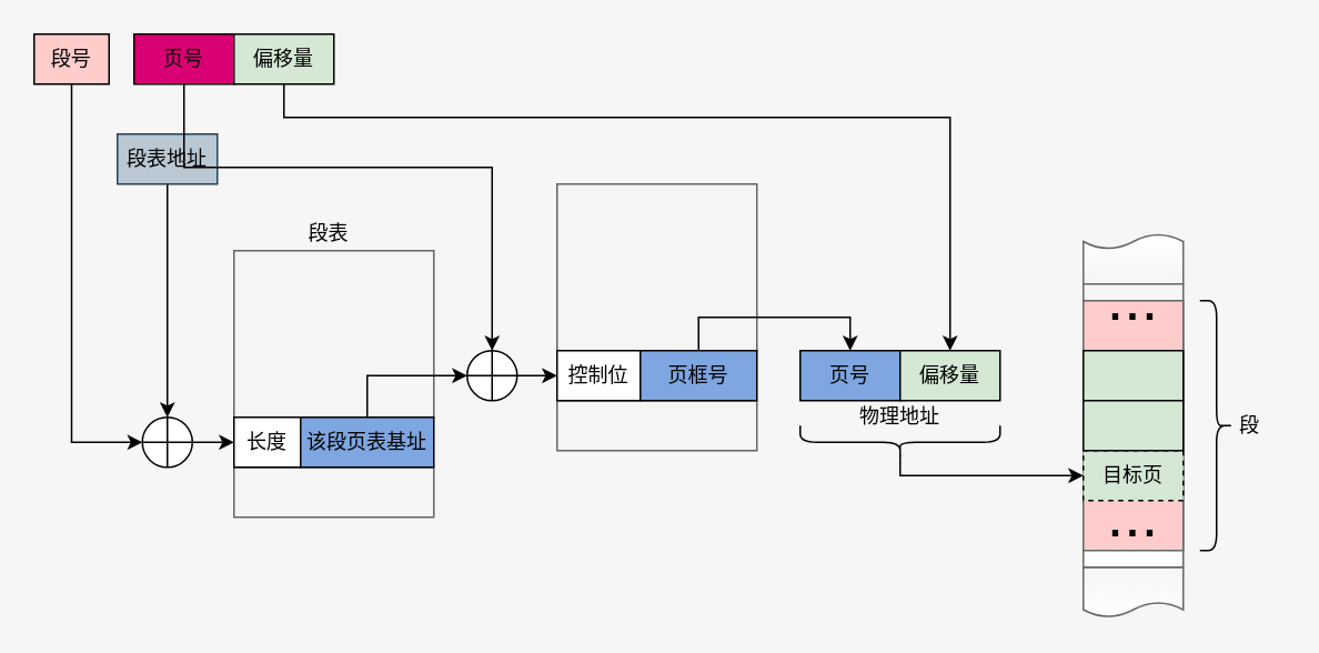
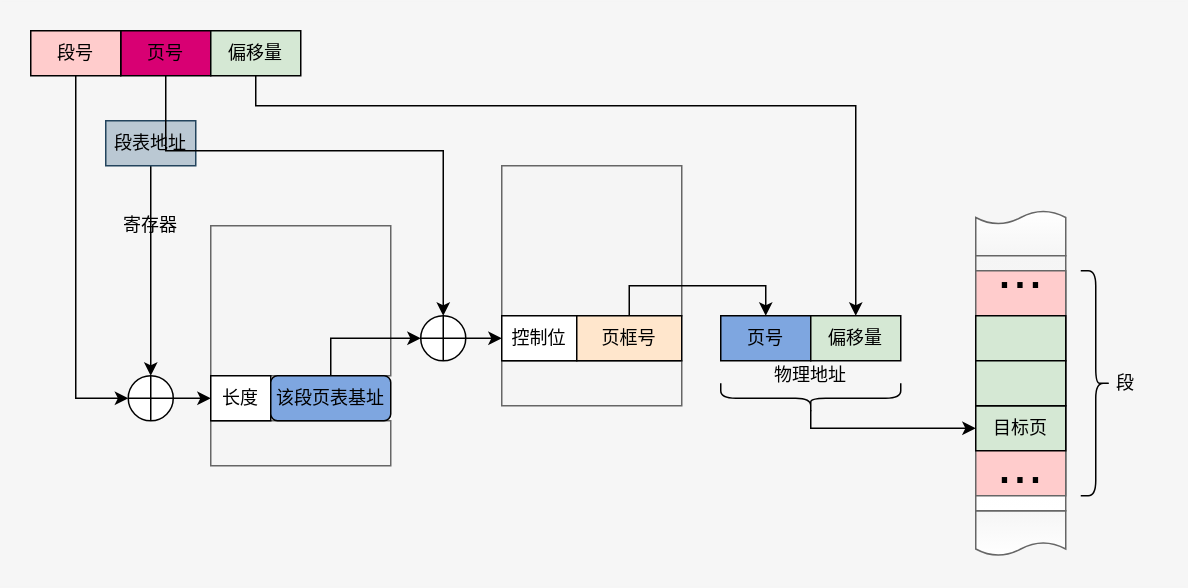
- <mxCell id="21" value="段号" style="rounded=0;whiteSpace=wrap;html=1;fillColor=#FFCCCC;" vertex="1" parent="1"><mxGeometry x="20" y="20" width="45" height="30.0" as="geometry" /></mxCell>
+ <mxCell id="21" value="段号" style="rounded=0;whiteSpace=wrap;html=1;fillColor=#FFCCCC;" vertex="1" parent="1"><mxGeometry x="20" y="20" width="60" height="30.0" as="geometry" /></mxCell>
- <mxCell id="27" value="段表" style="text;html=1;strokeColor=none;fillColor=none;align=center;verticalAlign=middle;whiteSpace=wrap;rounded=0;" vertex="1" parent="1"><mxGeometry x="170.26" y="130" width="54" height="20" as="geometry" /></mxCell>
+ <mxCell id="14" value="寄存器" style="text;html=1;strokeColor=none;fillColor=none;align=center;verticalAlign=middle;whiteSpace=wrap;rounded=0;" vertex="1" parent="1"><mxGeometry x="73.31" y="140" width="54" height="20" as="geometry" /></mxCell>
- <mxCell id="13" value="页框号" style="rounded=0;whiteSpace=wrap;html=1;fillColor=#7EA6E0;" vertex="1" parent="9"><mxGeometry x="50" y="100" width="70" height="30.0" as="geometry" /></mxCell>
+ <mxCell id="13" value="页框号" style="rounded=0;whiteSpace=wrap;html=1;fillColor=#ffe6cc;" vertex="1" parent="9"><mxGeometry x="50" y="100" width="70" height="30.0" as="geometry" /></mxCell>
- <mxCell id="26" value="该段页表基址" style="rounded=0;whiteSpace=wrap;html=1;fillColor=#7EA6E0;" vertex="1" parent="22"><mxGeometry x="40" y="100" width="80" height="30" as="geometry" /></mxCell>
+ <mxCell id="26" value="该段页表基址" style="whiteSpace=wrap;html=1;fillColor=#7EA6E0;rounded=1;" vertex="1" parent="22"><mxGeometry x="40" y="100" width="80" height="30" as="geometry" /></mxCell>
- <mxCell id="41" value="目标页" style="rounded=0;whiteSpace=wrap;html=1;strokeColor=#000000;fillColor=#D5E8D4;dashed=1;" vertex="1" parent="1"><mxGeometry x="650" y="270" width="60" height="30" as="geometry" /></mxCell>
+ <mxCell id="41" value="目标页" style="rounded=0;whiteSpace=wrap;html=1;strokeColor=#000000;fillColor=#D5E8D4;" vertex="1" parent="1"><mxGeometry x="650" y="270" width="60" height="30" as="geometry" /></mxCell>
